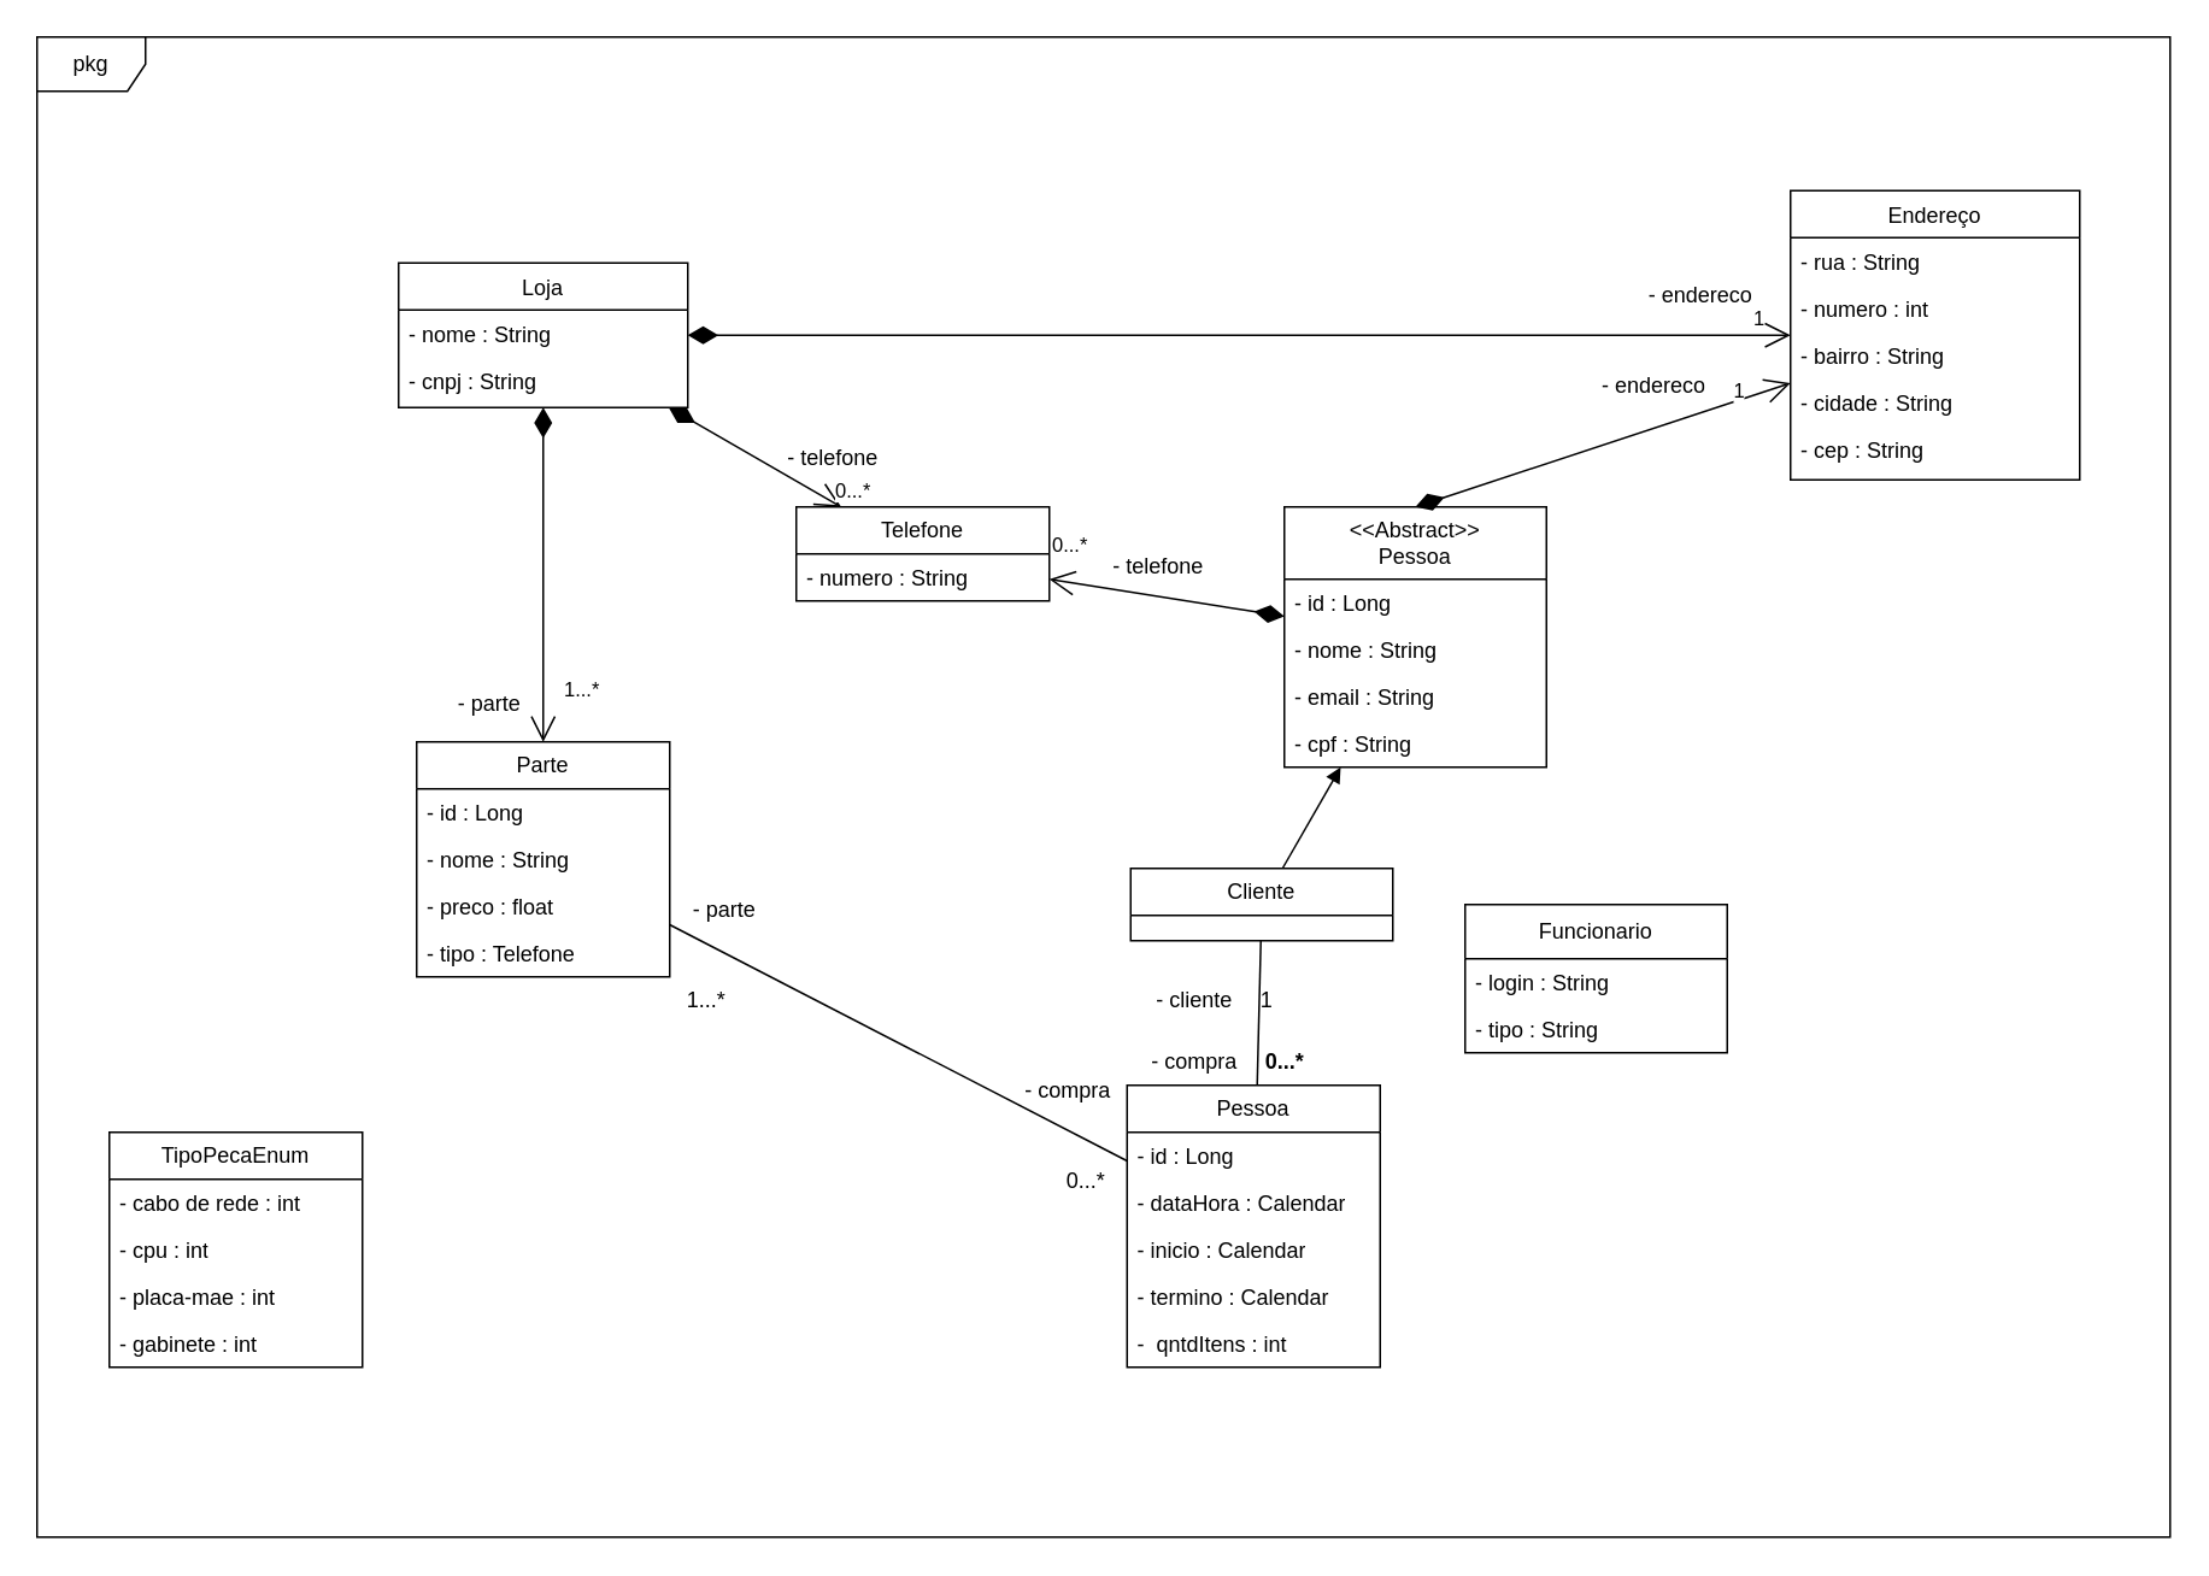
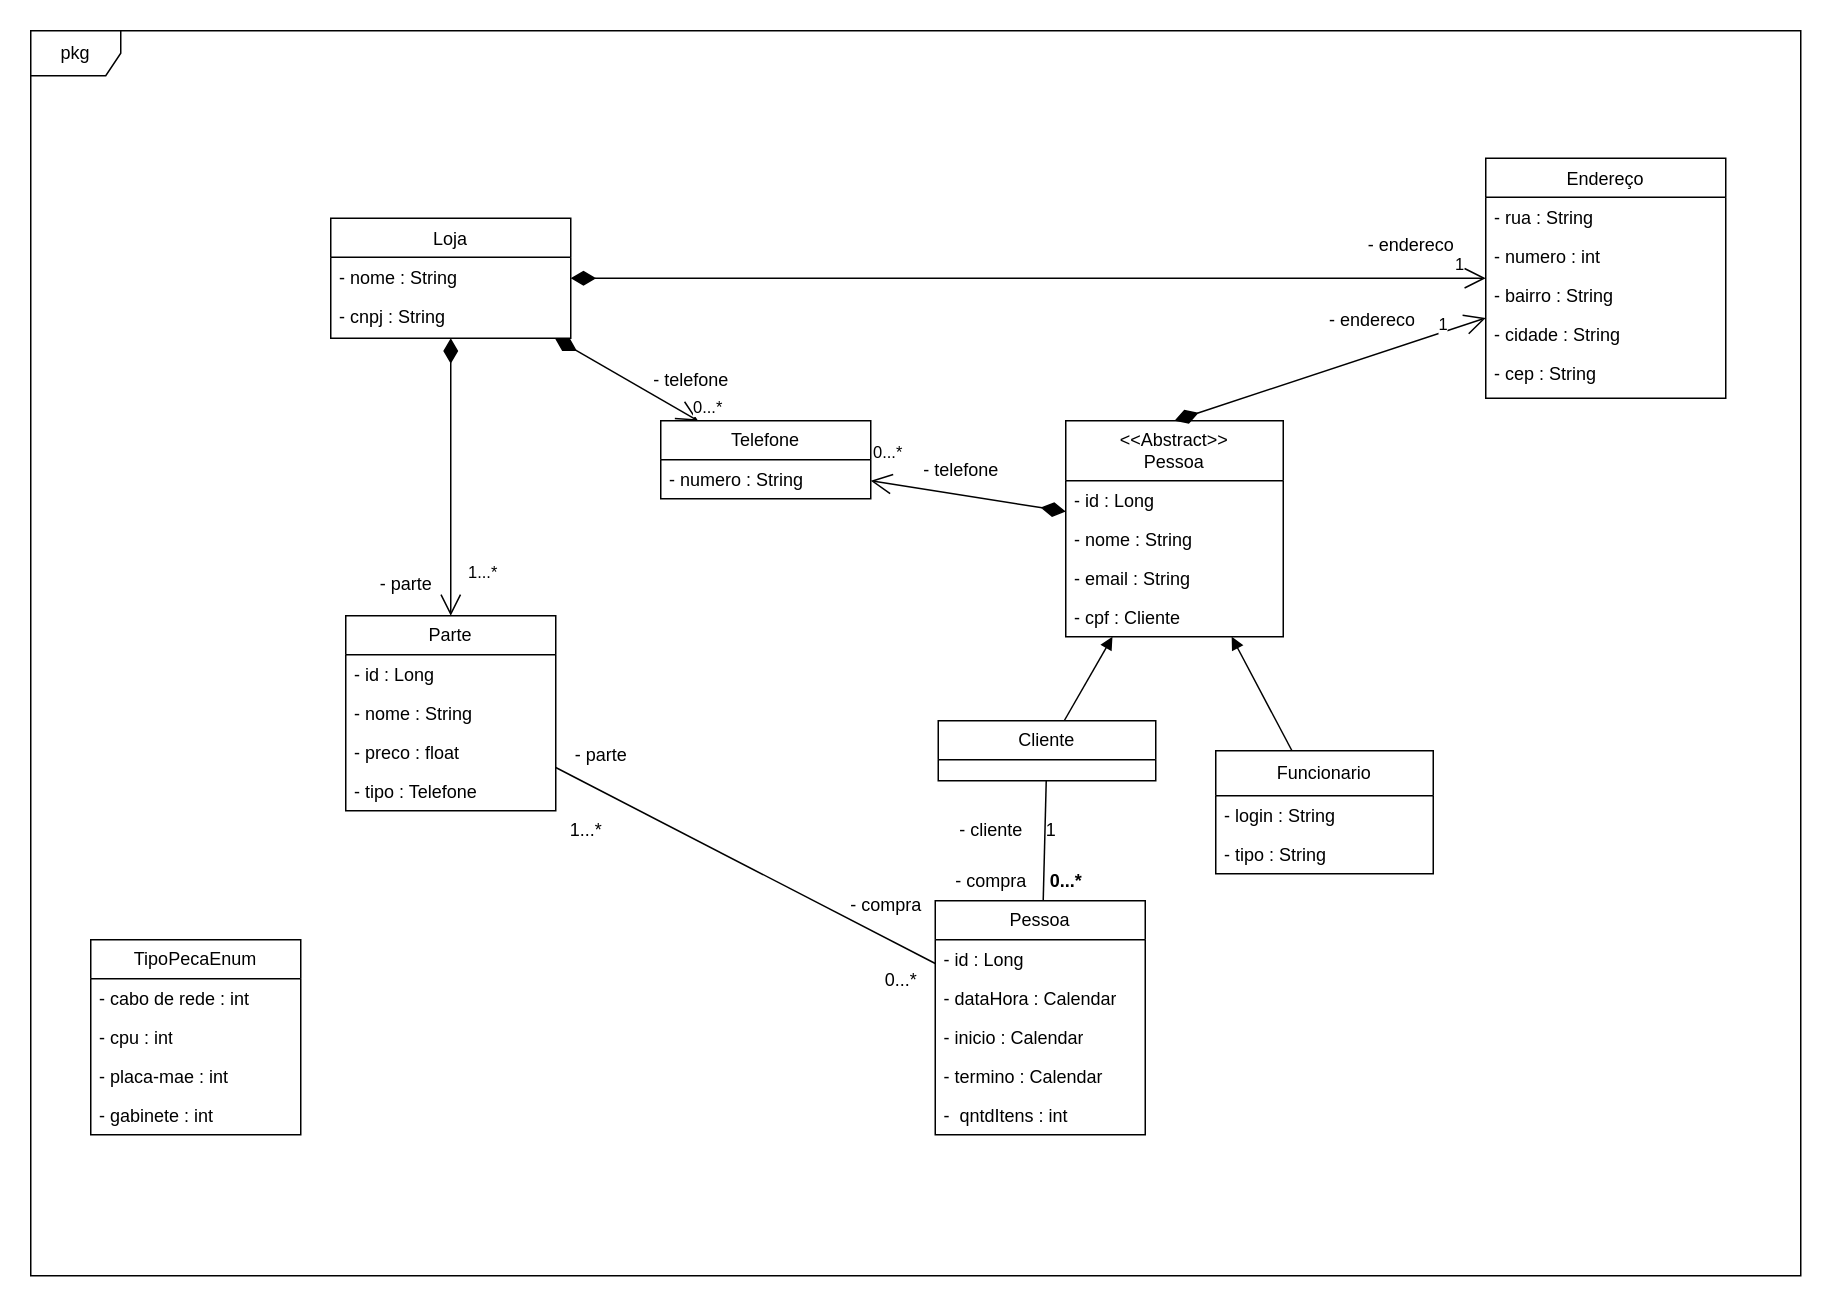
- <mxCell id="20" value="- cpf : String" style="text;strokeColor=none;fillColor=none;align=left;verticalAlign=top;spacingLeft=4;spacingRight=4;overflow=hidden;rotatable=0;points=[[0,0.5],[1,0.5]];portConstraint=eastwest;whiteSpace=wrap;html=1;" parent="16" vertex="1"><mxGeometry y="118" width="145" height="26" as="geometry" /></mxCell>
+ <mxCell id="20" value="- cpf : Cliente" style="text;strokeColor=none;fillColor=none;align=left;verticalAlign=top;spacingLeft=4;spacingRight=4;overflow=hidden;rotatable=0;points=[[0,0.5],[1,0.5]];portConstraint=eastwest;whiteSpace=wrap;html=1;" parent="16" vertex="1"><mxGeometry y="118" width="145" height="26" as="geometry" /></mxCell>
+ <mxCell id="15" value="" style="rounded=0;orthogonalLoop=1;jettySize=auto;html=1;startArrow=block;startFill=1;endArrow=none;endFill=0;" parent="1" source="16" target="39" edge="1"><mxGeometry relative="1" as="geometry" /></mxCell>
